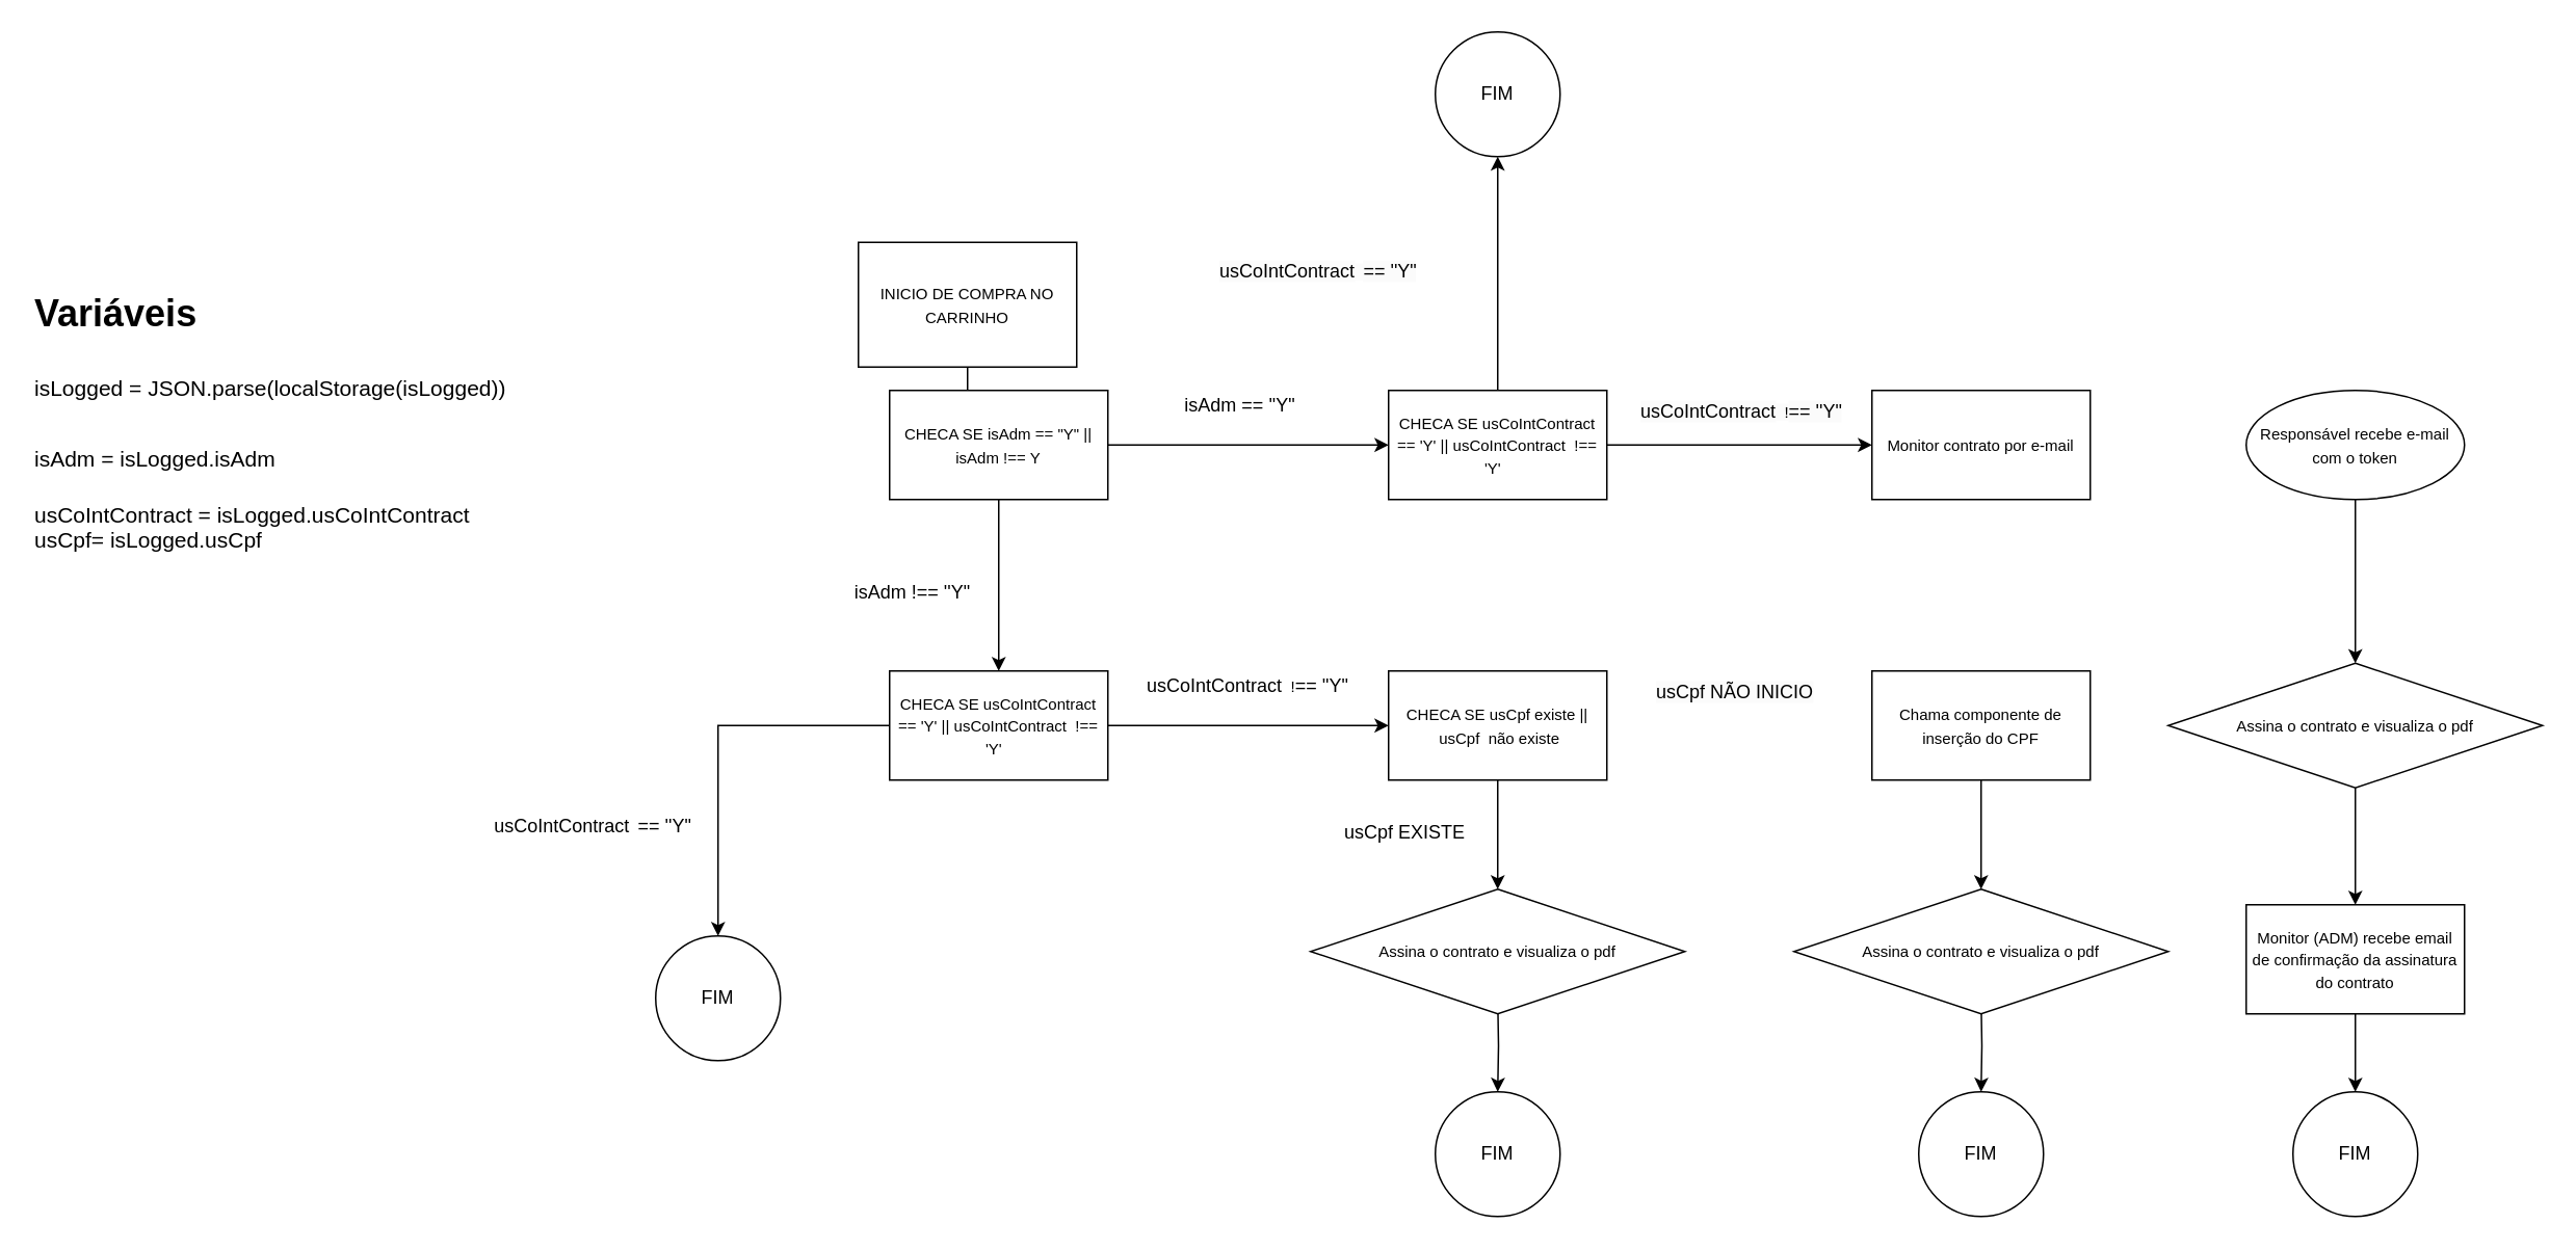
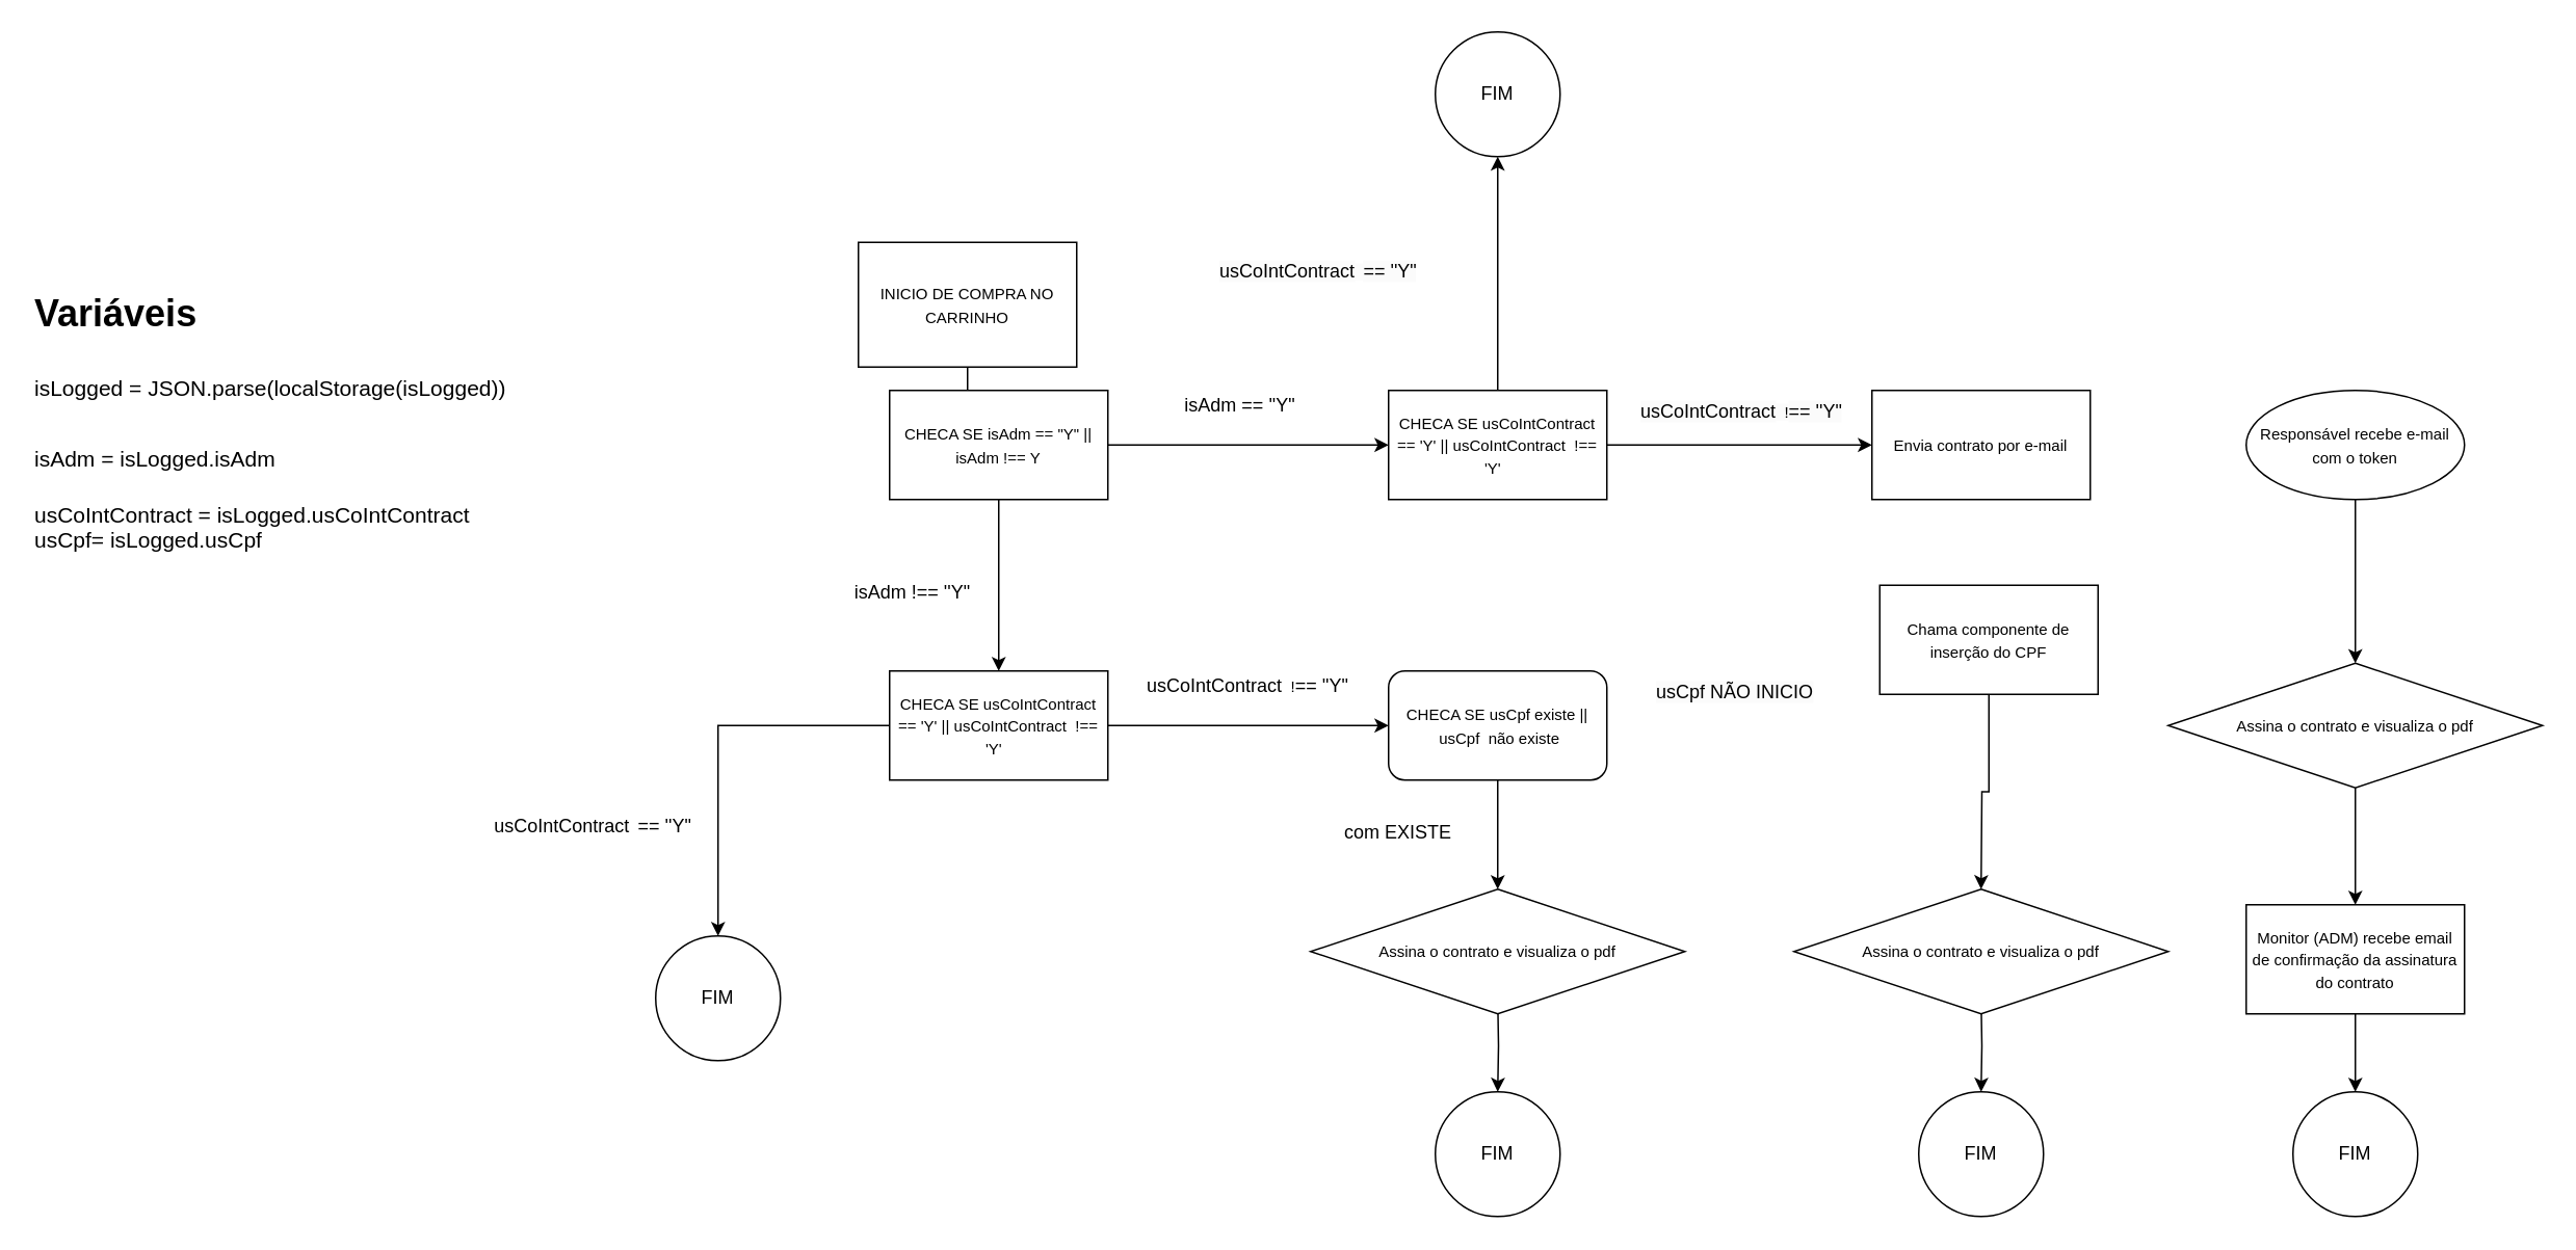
- <mxCell id="32" value="&lt;span style=&quot;font-size: 10px;&quot;&gt;Monitor contrato por e-mail&lt;/span&gt;" style="rounded=0;whiteSpace=wrap;html=1;" vertex="1" parent="1"><mxGeometry x="1200" y="250" width="140" height="70" as="geometry" /></mxCell>
+ <mxCell id="32" value="&lt;span style=&quot;font-size: 10px;&quot;&gt;Envia contrato por e-mail&lt;/span&gt;" style="rounded=0;whiteSpace=wrap;html=1;" vertex="1" parent="1"><mxGeometry x="1200" y="250" width="140" height="70" as="geometry" /></mxCell>
- <mxCell id="20" value="&lt;span style=&quot;font-size: 10px;&quot;&gt;CHECA SE&amp;nbsp;&lt;/span&gt;&lt;font style=&quot;font-size: 10px;&quot;&gt;&lt;span style=&quot;text-align: left;&quot;&gt;usCpf existe ||&amp;nbsp;&lt;/span&gt;&lt;span style=&quot;text-align: left;&quot;&gt;usCpf&amp;nbsp; não existe&lt;/span&gt;&lt;/font&gt;" style="rounded=0;whiteSpace=wrap;html=1;" vertex="1" parent="1"><mxGeometry x="890" y="430" width="140" height="70" as="geometry" /></mxCell>
+ <mxCell id="20" value="&lt;span style=&quot;font-size: 10px;&quot;&gt;CHECA SE&amp;nbsp;&lt;/span&gt;&lt;font style=&quot;font-size: 10px;&quot;&gt;&lt;span style=&quot;text-align: left;&quot;&gt;usCpf existe ||&amp;nbsp;&lt;/span&gt;&lt;span style=&quot;text-align: left;&quot;&gt;usCpf&amp;nbsp; não existe&lt;/span&gt;&lt;/font&gt;" style="whiteSpace=wrap;html=1;rounded=1;" vertex="1" parent="1"><mxGeometry x="890" y="430" width="140" height="70" as="geometry" /></mxCell>
- <mxCell id="25" value="&lt;span style=&quot;font-size: 10px;&quot;&gt;Chama componente de inserção do CPF&lt;/span&gt;" style="rounded=0;whiteSpace=wrap;html=1;" vertex="1" parent="1"><mxGeometry x="1200" y="430" width="140" height="70" as="geometry" /></mxCell>
+ <mxCell id="25" value="&lt;span style=&quot;font-size: 10px;&quot;&gt;Chama componente de inserção do CPF&lt;/span&gt;" style="rounded=0;whiteSpace=wrap;html=1;" vertex="1" parent="1"><mxGeometry x="1205" y="375" width="140" height="70" as="geometry" /></mxCell>
- <mxCell id="22" value="usCpf EXISTE" style="text;whiteSpace=wrap;html=1;" vertex="1" parent="1"><mxGeometry x="860" y="520" width="160" height="40" as="geometry" /></mxCell>
+ <mxCell id="22" value="com EXISTE" style="text;whiteSpace=wrap;html=1;" vertex="1" parent="1"><mxGeometry x="860" y="520" width="160" height="40" as="geometry" /></mxCell>
